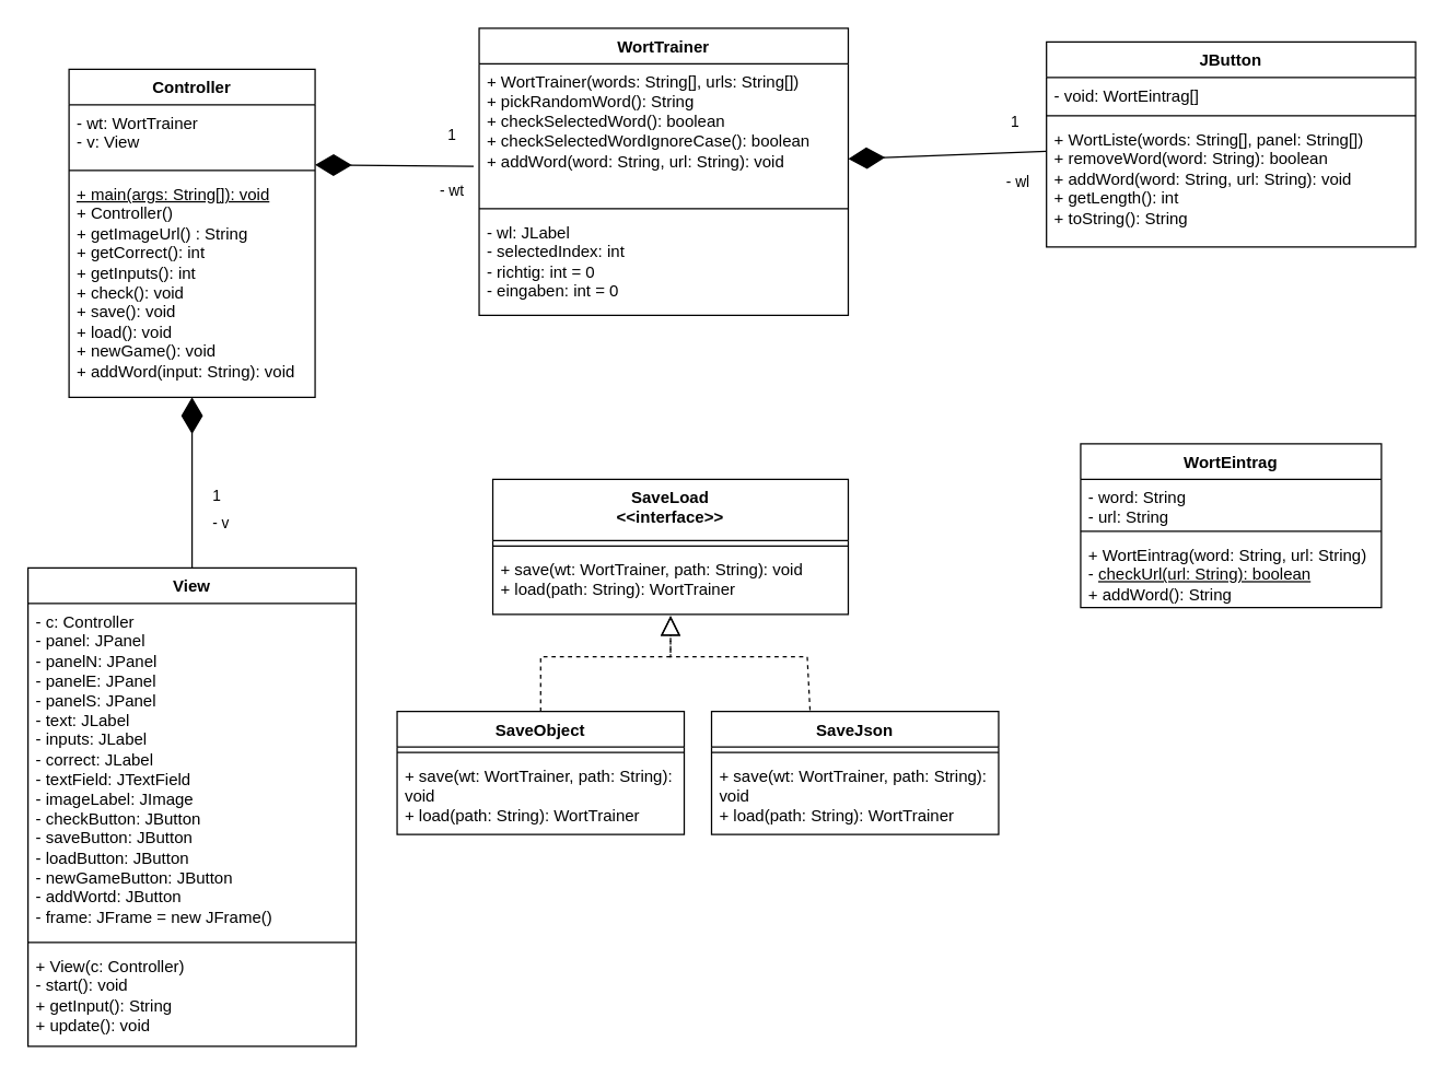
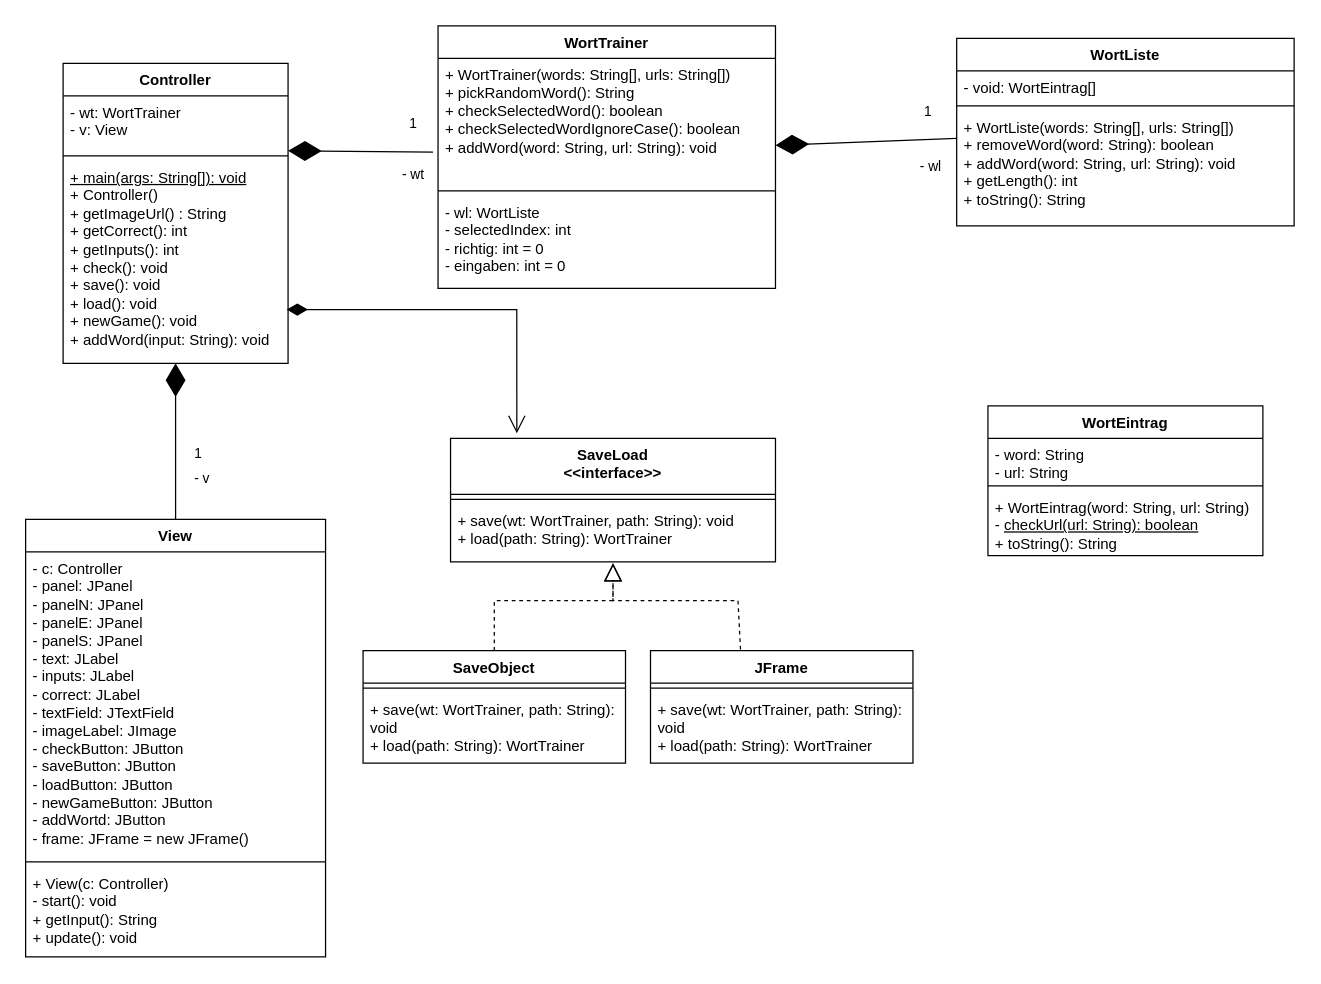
- <mxCell id="6" value="&lt;div&gt;JButton&lt;/div&gt;&lt;div&gt;&lt;br&gt;&lt;/div&gt;" style="swimlane;fontStyle=1;align=center;verticalAlign=top;childLayout=stackLayout;horizontal=1;startSize=26;horizontalStack=0;resizeParent=1;resizeParentMax=0;resizeLast=0;collapsible=1;marginBottom=0;whiteSpace=wrap;html=1;" parent="1" vertex="1"><mxGeometry x="765" y="30" width="270" height="150" as="geometry" /></mxCell>
+ <mxCell id="6" value="&lt;div&gt;WortListe&lt;/div&gt;&lt;div&gt;&lt;br&gt;&lt;/div&gt;" style="swimlane;fontStyle=1;align=center;verticalAlign=top;childLayout=stackLayout;horizontal=1;startSize=26;horizontalStack=0;resizeParent=1;resizeParentMax=0;resizeLast=0;collapsible=1;marginBottom=0;whiteSpace=wrap;html=1;" parent="1" vertex="1"><mxGeometry x="765" y="30" width="270" height="150" as="geometry" /></mxCell>
- <mxCell id="9" value="&lt;div&gt;+ WortListe(words: String[], panel: String[])&lt;/div&gt;&lt;div&gt;+ removeWord(word: String): boolean&lt;/div&gt;&lt;div&gt;+ addWord(word: String, url: String): void&lt;/div&gt;&lt;div&gt;+ getLength(): int&lt;/div&gt;&lt;div&gt;+ toString(): String&lt;/div&gt;" style="text;strokeColor=none;fillColor=none;align=left;verticalAlign=top;spacingLeft=4;spacingRight=4;overflow=hidden;rotatable=0;points=[[0,0.5],[1,0.5]];portConstraint=eastwest;whiteSpace=wrap;html=1;" parent="6" vertex="1"><mxGeometry y="58" width="270" height="92" as="geometry" /></mxCell>
+ <mxCell id="9" value="&lt;div&gt;+ WortListe(words: String[], urls: String[])&lt;/div&gt;&lt;div&gt;+ removeWord(word: String): boolean&lt;/div&gt;&lt;div&gt;+ addWord(word: String, url: String): void&lt;/div&gt;&lt;div&gt;+ getLength(): int&lt;/div&gt;&lt;div&gt;+ toString(): String&lt;/div&gt;" style="text;strokeColor=none;fillColor=none;align=left;verticalAlign=top;spacingLeft=4;spacingRight=4;overflow=hidden;rotatable=0;points=[[0,0.5],[1,0.5]];portConstraint=eastwest;whiteSpace=wrap;html=1;" parent="6" vertex="1"><mxGeometry y="58" width="270" height="92" as="geometry" /></mxCell>
- <mxCell id="5" value="&lt;div&gt;- wl: JLabel&lt;/div&gt;&lt;div&gt;- selectedIndex: int&lt;/div&gt;&lt;div&gt;- richtig: int = 0&lt;/div&gt;&lt;div&gt;- eingaben: int = 0&lt;/div&gt;" style="text;strokeColor=none;fillColor=none;align=left;verticalAlign=top;spacingLeft=4;spacingRight=4;overflow=hidden;rotatable=0;points=[[0,0.5],[1,0.5]];portConstraint=eastwest;whiteSpace=wrap;html=1;" parent="2" vertex="1"><mxGeometry y="136" width="270" height="74" as="geometry" /></mxCell>
+ <mxCell id="5" value="&lt;div&gt;- wl: WortListe&lt;/div&gt;&lt;div&gt;- selectedIndex: int&lt;/div&gt;&lt;div&gt;- richtig: int = 0&lt;/div&gt;&lt;div&gt;- eingaben: int = 0&lt;/div&gt;" style="text;strokeColor=none;fillColor=none;align=left;verticalAlign=top;spacingLeft=4;spacingRight=4;overflow=hidden;rotatable=0;points=[[0,0.5],[1,0.5]];portConstraint=eastwest;whiteSpace=wrap;html=1;" parent="2" vertex="1"><mxGeometry y="136" width="270" height="74" as="geometry" /></mxCell>
+ <mxCell id="34" value="&lt;div&gt;&lt;br&gt;&lt;/div&gt;&lt;div&gt;&lt;br&gt;&lt;/div&gt;" style="endArrow=open;html=1;endSize=12;startArrow=diamondThin;startSize=14;startFill=1;edgeStyle=orthogonalEdgeStyle;align=left;verticalAlign=bottom;rounded=0;exitX=0.994;exitY=0.735;exitDx=0;exitDy=0;exitPerimeter=0;entryX=0.204;entryY=-0.04;entryDx=0;entryDy=0;entryPerimeter=0;" edge="1" parent="1" source="20" target="31"><mxGeometry x="-0.78" y="17" relative="1" as="geometry"><mxPoint x="290" y="270" as="sourcePoint" /><mxPoint x="450" y="270" as="targetPoint" /><mxPoint as="offset" /></mxGeometry></mxCell>
- <mxCell id="13" value="&lt;div&gt;+ WortEintrag(word: String, url: String)&lt;/div&gt;&lt;div&gt;- &lt;u&gt;checkUrl(url: String): boolean&lt;/u&gt;&lt;/div&gt;&lt;div&gt;+ addWord(): String&lt;br&gt;&lt;/div&gt;&lt;div&gt;&lt;br&gt;&lt;/div&gt;" style="text;strokeColor=none;fillColor=none;align=left;verticalAlign=top;spacingLeft=4;spacingRight=4;overflow=hidden;rotatable=0;points=[[0,0.5],[1,0.5]];portConstraint=eastwest;whiteSpace=wrap;html=1;" parent="10" vertex="1"><mxGeometry y="68" width="220" height="52" as="geometry" /></mxCell>
+ <mxCell id="13" value="&lt;div&gt;+ WortEintrag(word: String, url: String)&lt;/div&gt;&lt;div&gt;- &lt;u&gt;checkUrl(url: String): boolean&lt;/u&gt;&lt;/div&gt;&lt;div&gt;+ toString(): String&lt;br&gt;&lt;/div&gt;&lt;div&gt;&lt;br&gt;&lt;/div&gt;" style="text;strokeColor=none;fillColor=none;align=left;verticalAlign=top;spacingLeft=4;spacingRight=4;overflow=hidden;rotatable=0;points=[[0,0.5],[1,0.5]];portConstraint=eastwest;whiteSpace=wrap;html=1;" parent="10" vertex="1"><mxGeometry y="68" width="220" height="52" as="geometry" /></mxCell>
- <mxCell id="38" value="SaveJson" style="swimlane;fontStyle=1;align=center;verticalAlign=top;childLayout=stackLayout;horizontal=1;startSize=26;horizontalStack=0;resizeParent=1;resizeParentMax=0;resizeLast=0;collapsible=1;marginBottom=0;whiteSpace=wrap;html=1;" vertex="1" parent="1"><mxGeometry x="520" y="520" width="210" height="90" as="geometry" /></mxCell>
+ <mxCell id="38" value="JFrame" style="swimlane;fontStyle=1;align=center;verticalAlign=top;childLayout=stackLayout;horizontal=1;startSize=26;horizontalStack=0;resizeParent=1;resizeParentMax=0;resizeLast=0;collapsible=1;marginBottom=0;whiteSpace=wrap;html=1;" vertex="1" parent="1"><mxGeometry x="520" y="520" width="210" height="90" as="geometry" /></mxCell>
